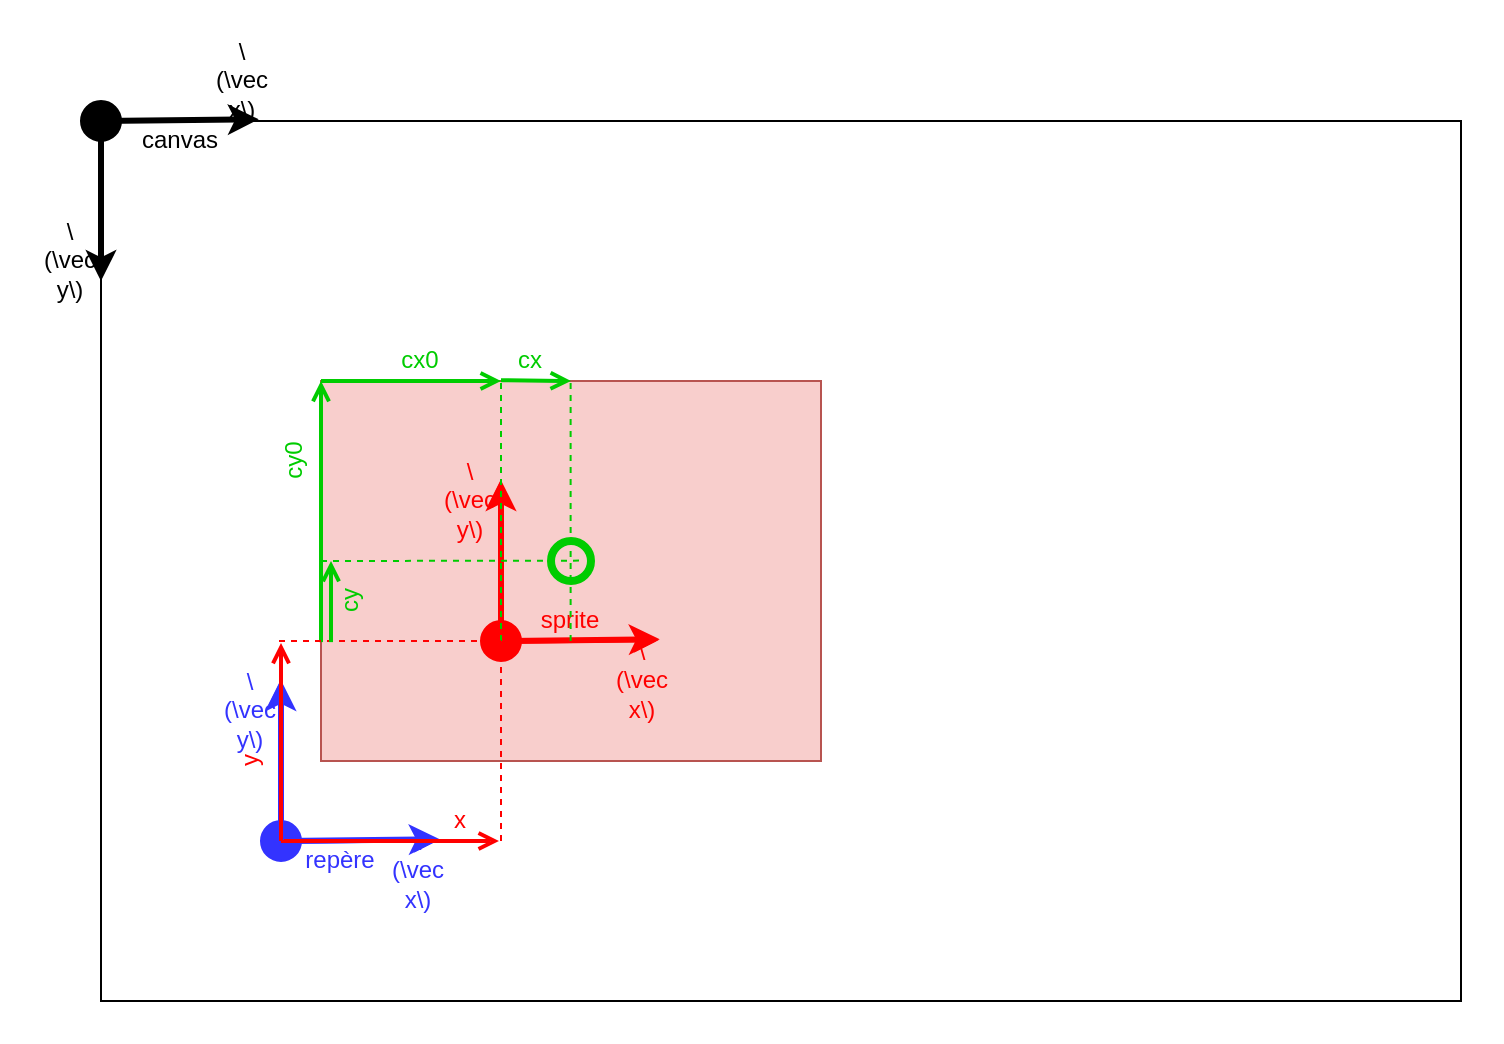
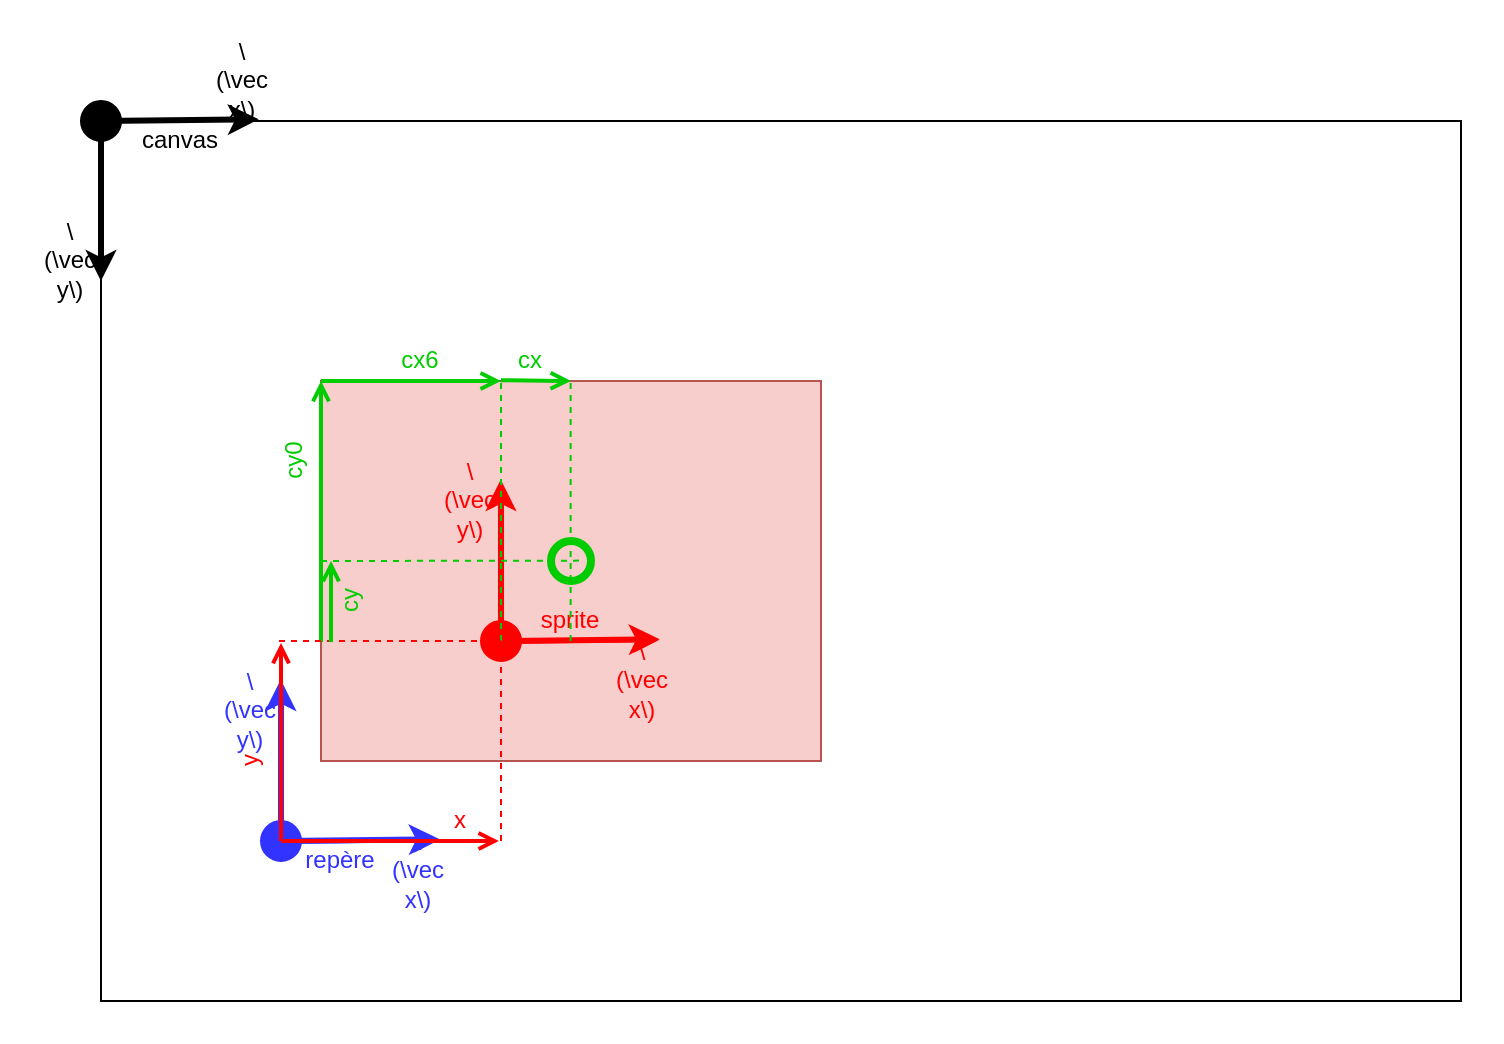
- <mxCell id="32" value="cx0" style="text;html=1;strokeColor=none;fillColor=none;align=center;verticalAlign=middle;whiteSpace=wrap;rounded=0;fontColor=#00CC00;" vertex="1" parent="1"><mxGeometry x="190" y="170" width="40" height="20" as="geometry" /></mxCell>
+ <mxCell id="32" value="cx6" style="text;html=1;strokeColor=none;fillColor=none;align=center;verticalAlign=middle;whiteSpace=wrap;rounded=0;fontColor=#00CC00;" vertex="1" parent="1"><mxGeometry x="190" y="170" width="40" height="20" as="geometry" /></mxCell>
